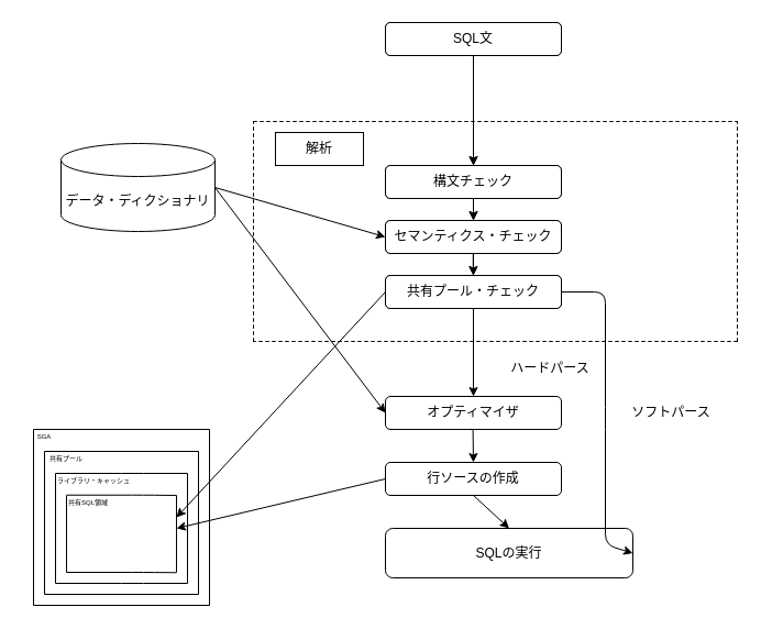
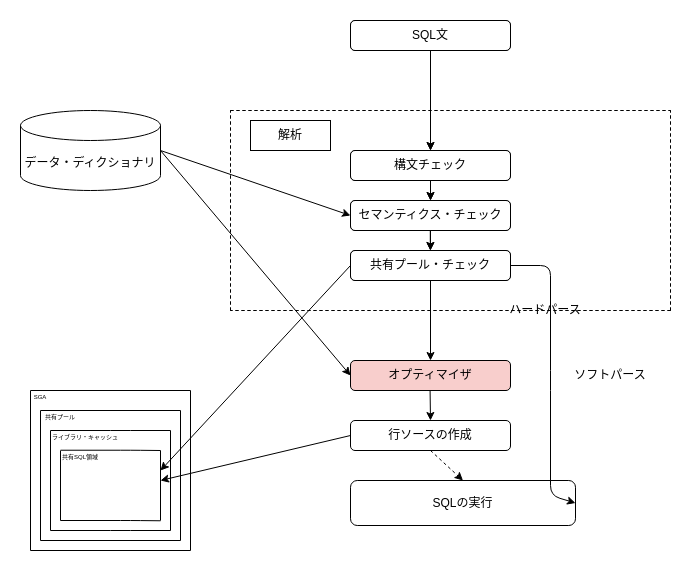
- <mxCell id="26" value="データ・ディクショナリ" style="shape=cylinder3;whiteSpace=wrap;html=1;boundedLbl=1;backgroundOutline=1;size=15;" vertex="1" parent="1"><mxGeometry x="55" y="130" width="140" height="80" as="geometry" /></mxCell>
+ <mxCell id="26" value="データ・ディクショナリ" style="shape=cylinder3;whiteSpace=wrap;html=1;boundedLbl=1;backgroundOutline=1;size=15;" vertex="1" parent="1"><mxGeometry x="20" y="110" width="140" height="80" as="geometry" /></mxCell>
- <mxCell id="31" value="ハードパース" style="text;html=1;strokeColor=none;fillColor=none;align=center;verticalAlign=middle;whiteSpace=wrap;rounded=0;" vertex="1" parent="1"><mxGeometry x="440" y="320" width="120" height="30" as="geometry" /></mxCell>
+ <mxCell id="31" value="ハードパース" style="text;html=1;strokeColor=none;fillColor=none;align=center;verticalAlign=middle;whiteSpace=wrap;rounded=0;" vertex="1" parent="1"><mxGeometry x="485" y="295" width="120" height="30" as="geometry" /></mxCell>
- <mxCell id="28" value="オプティマイザ" style="rounded=1;whiteSpace=wrap;html=1;" vertex="1" parent="1"><mxGeometry x="350" y="360" width="160" height="30" as="geometry" /></mxCell>
+ <mxCell id="28" value="オプティマイザ" style="rounded=1;whiteSpace=wrap;html=1;fillColor=#f8cecc;" vertex="1" parent="1"><mxGeometry x="350" y="360" width="160" height="30" as="geometry" /></mxCell>
- <mxCell id="35" value="" style="endArrow=classic;html=1;exitX=0.5;exitY=1;exitDx=0;exitDy=0;entryX=0.5;entryY=0;entryDx=0;entryDy=0;" edge="1" parent="1" source="32" target="34"><mxGeometry width="50" height="50" relative="1" as="geometry"><mxPoint x="439.58" y="400" as="sourcePoint" /><mxPoint x="440" y="430" as="targetPoint" /></mxGeometry></mxCell>
+ <mxCell id="35" value="" style="endArrow=classic;html=1;exitX=0.5;exitY=1;exitDx=0;exitDy=0;entryX=0.5;entryY=0;entryDx=0;entryDy=0;dashed=1;" edge="1" parent="1" source="32" target="34"><mxGeometry width="50" height="50" relative="1" as="geometry"><mxPoint x="439.58" y="400" as="sourcePoint" /><mxPoint x="440" y="430" as="targetPoint" /></mxGeometry></mxCell>
